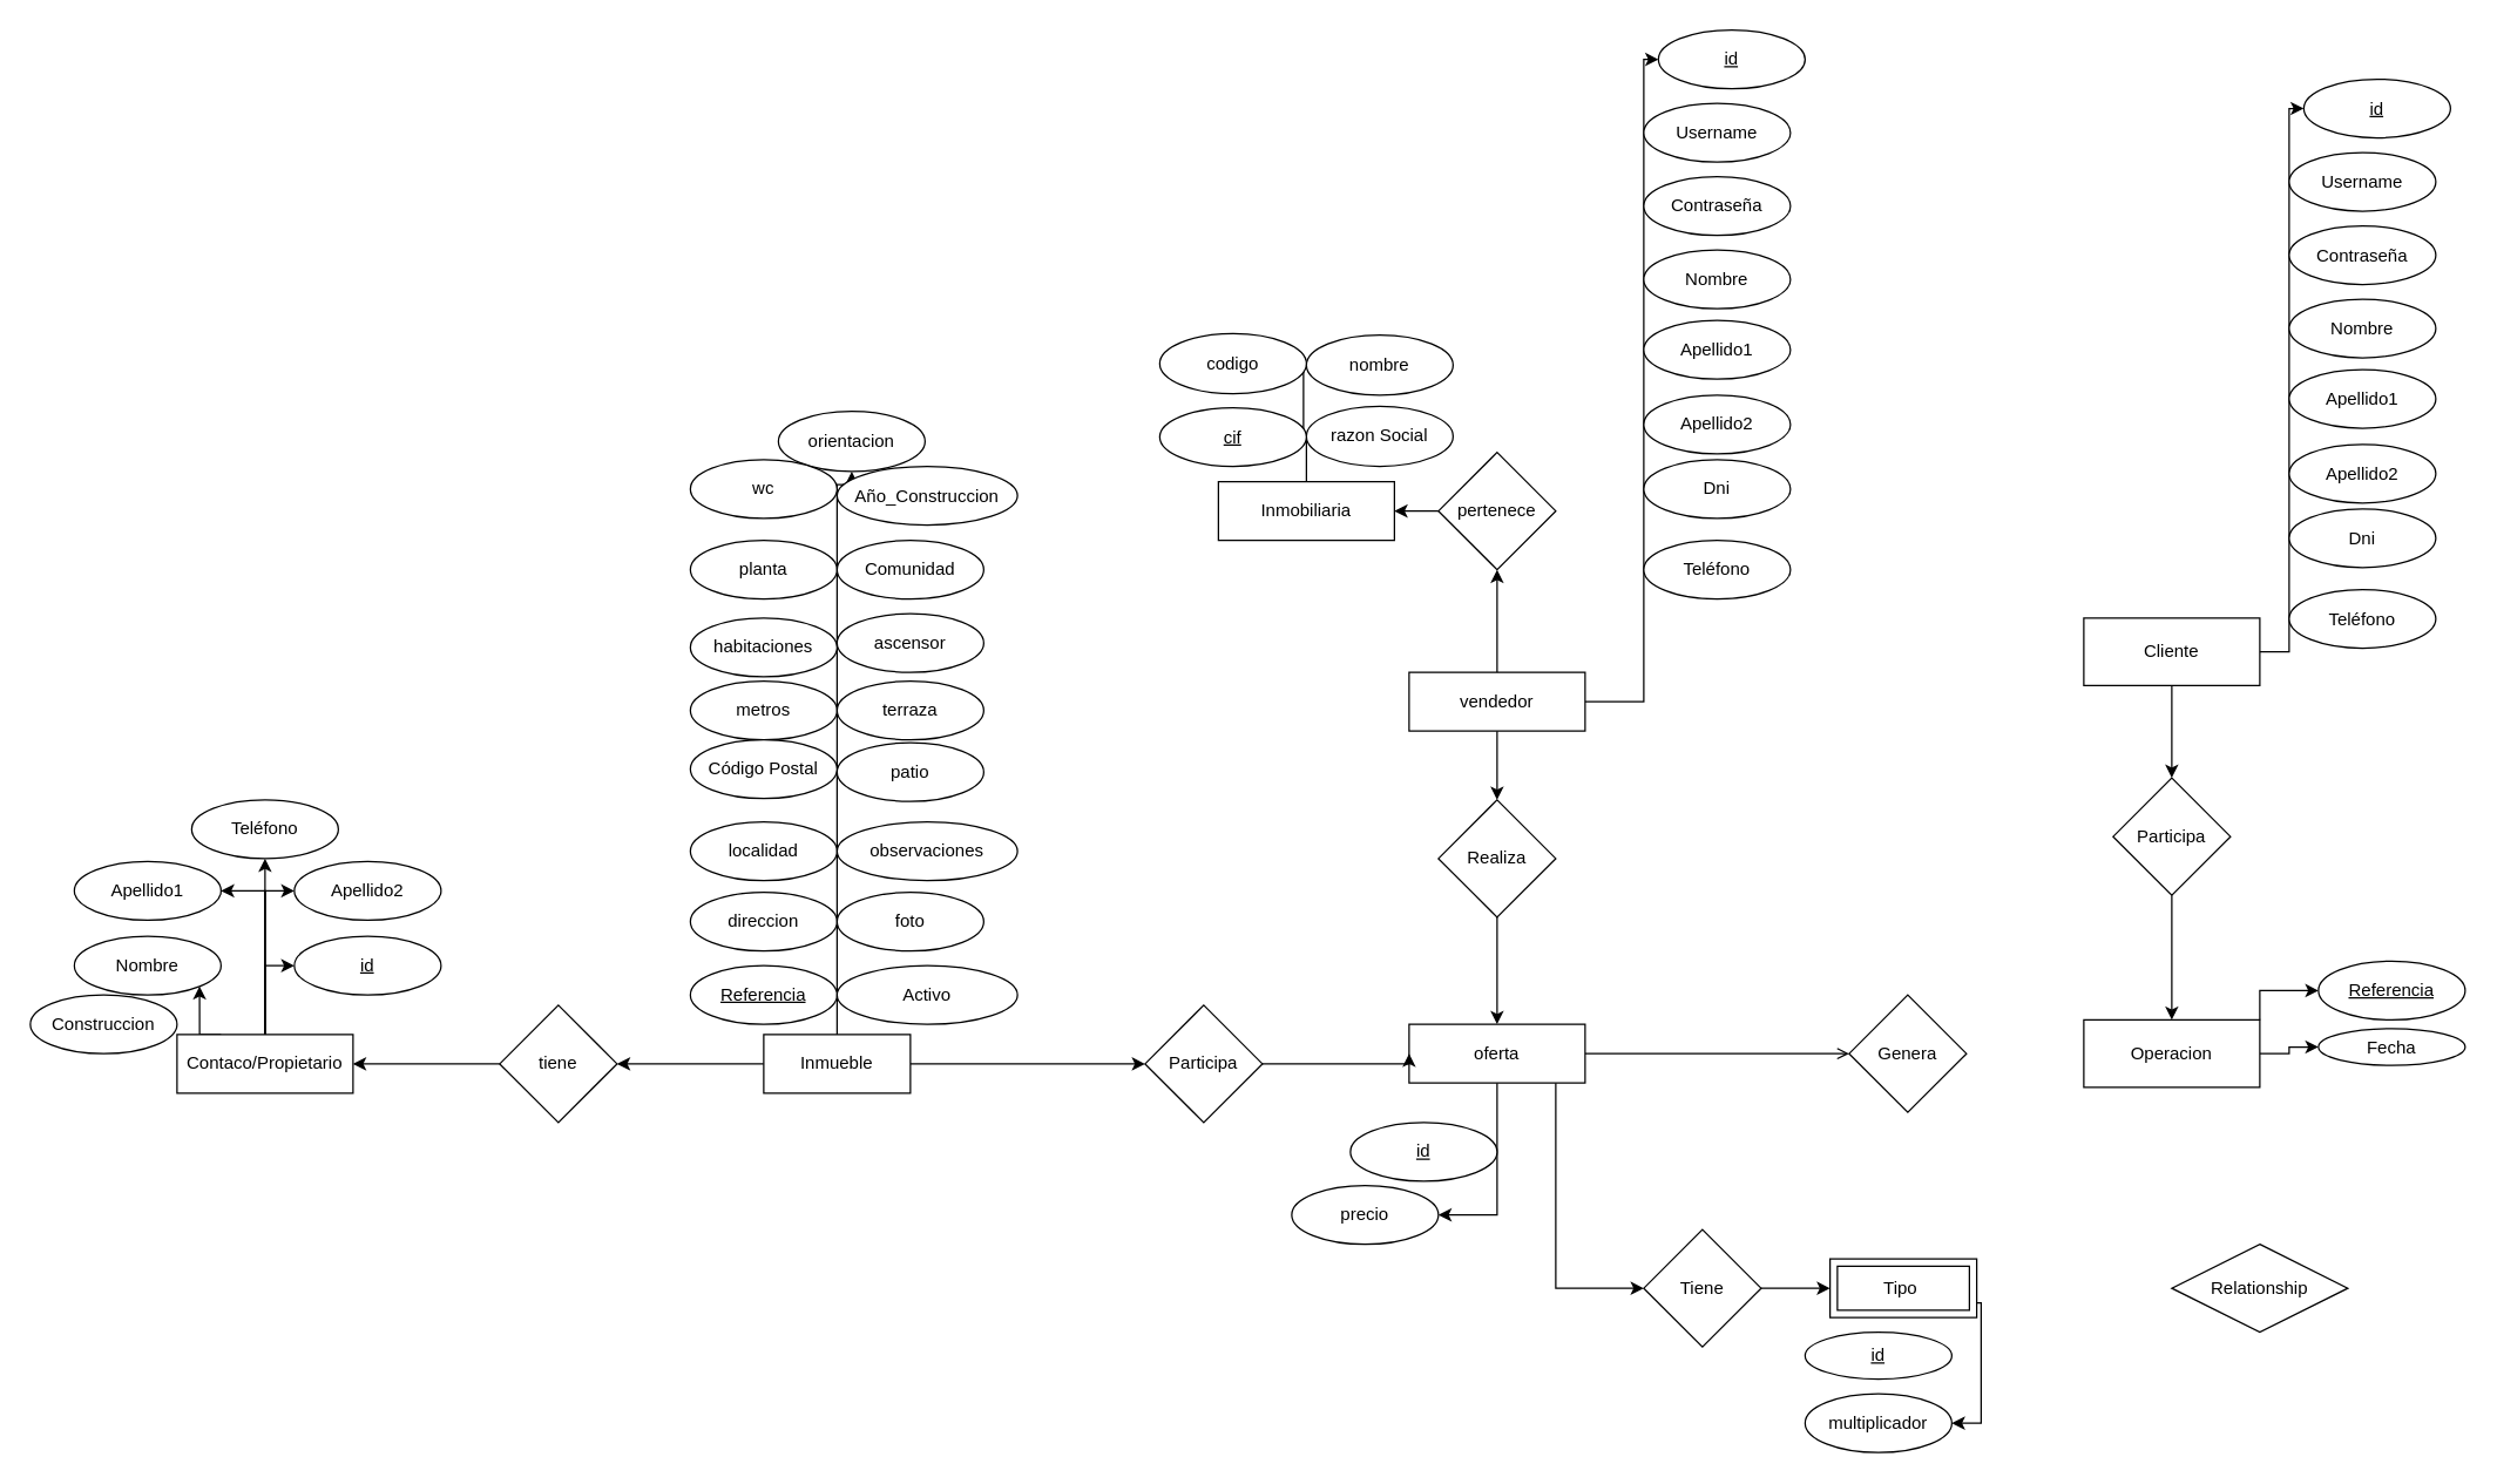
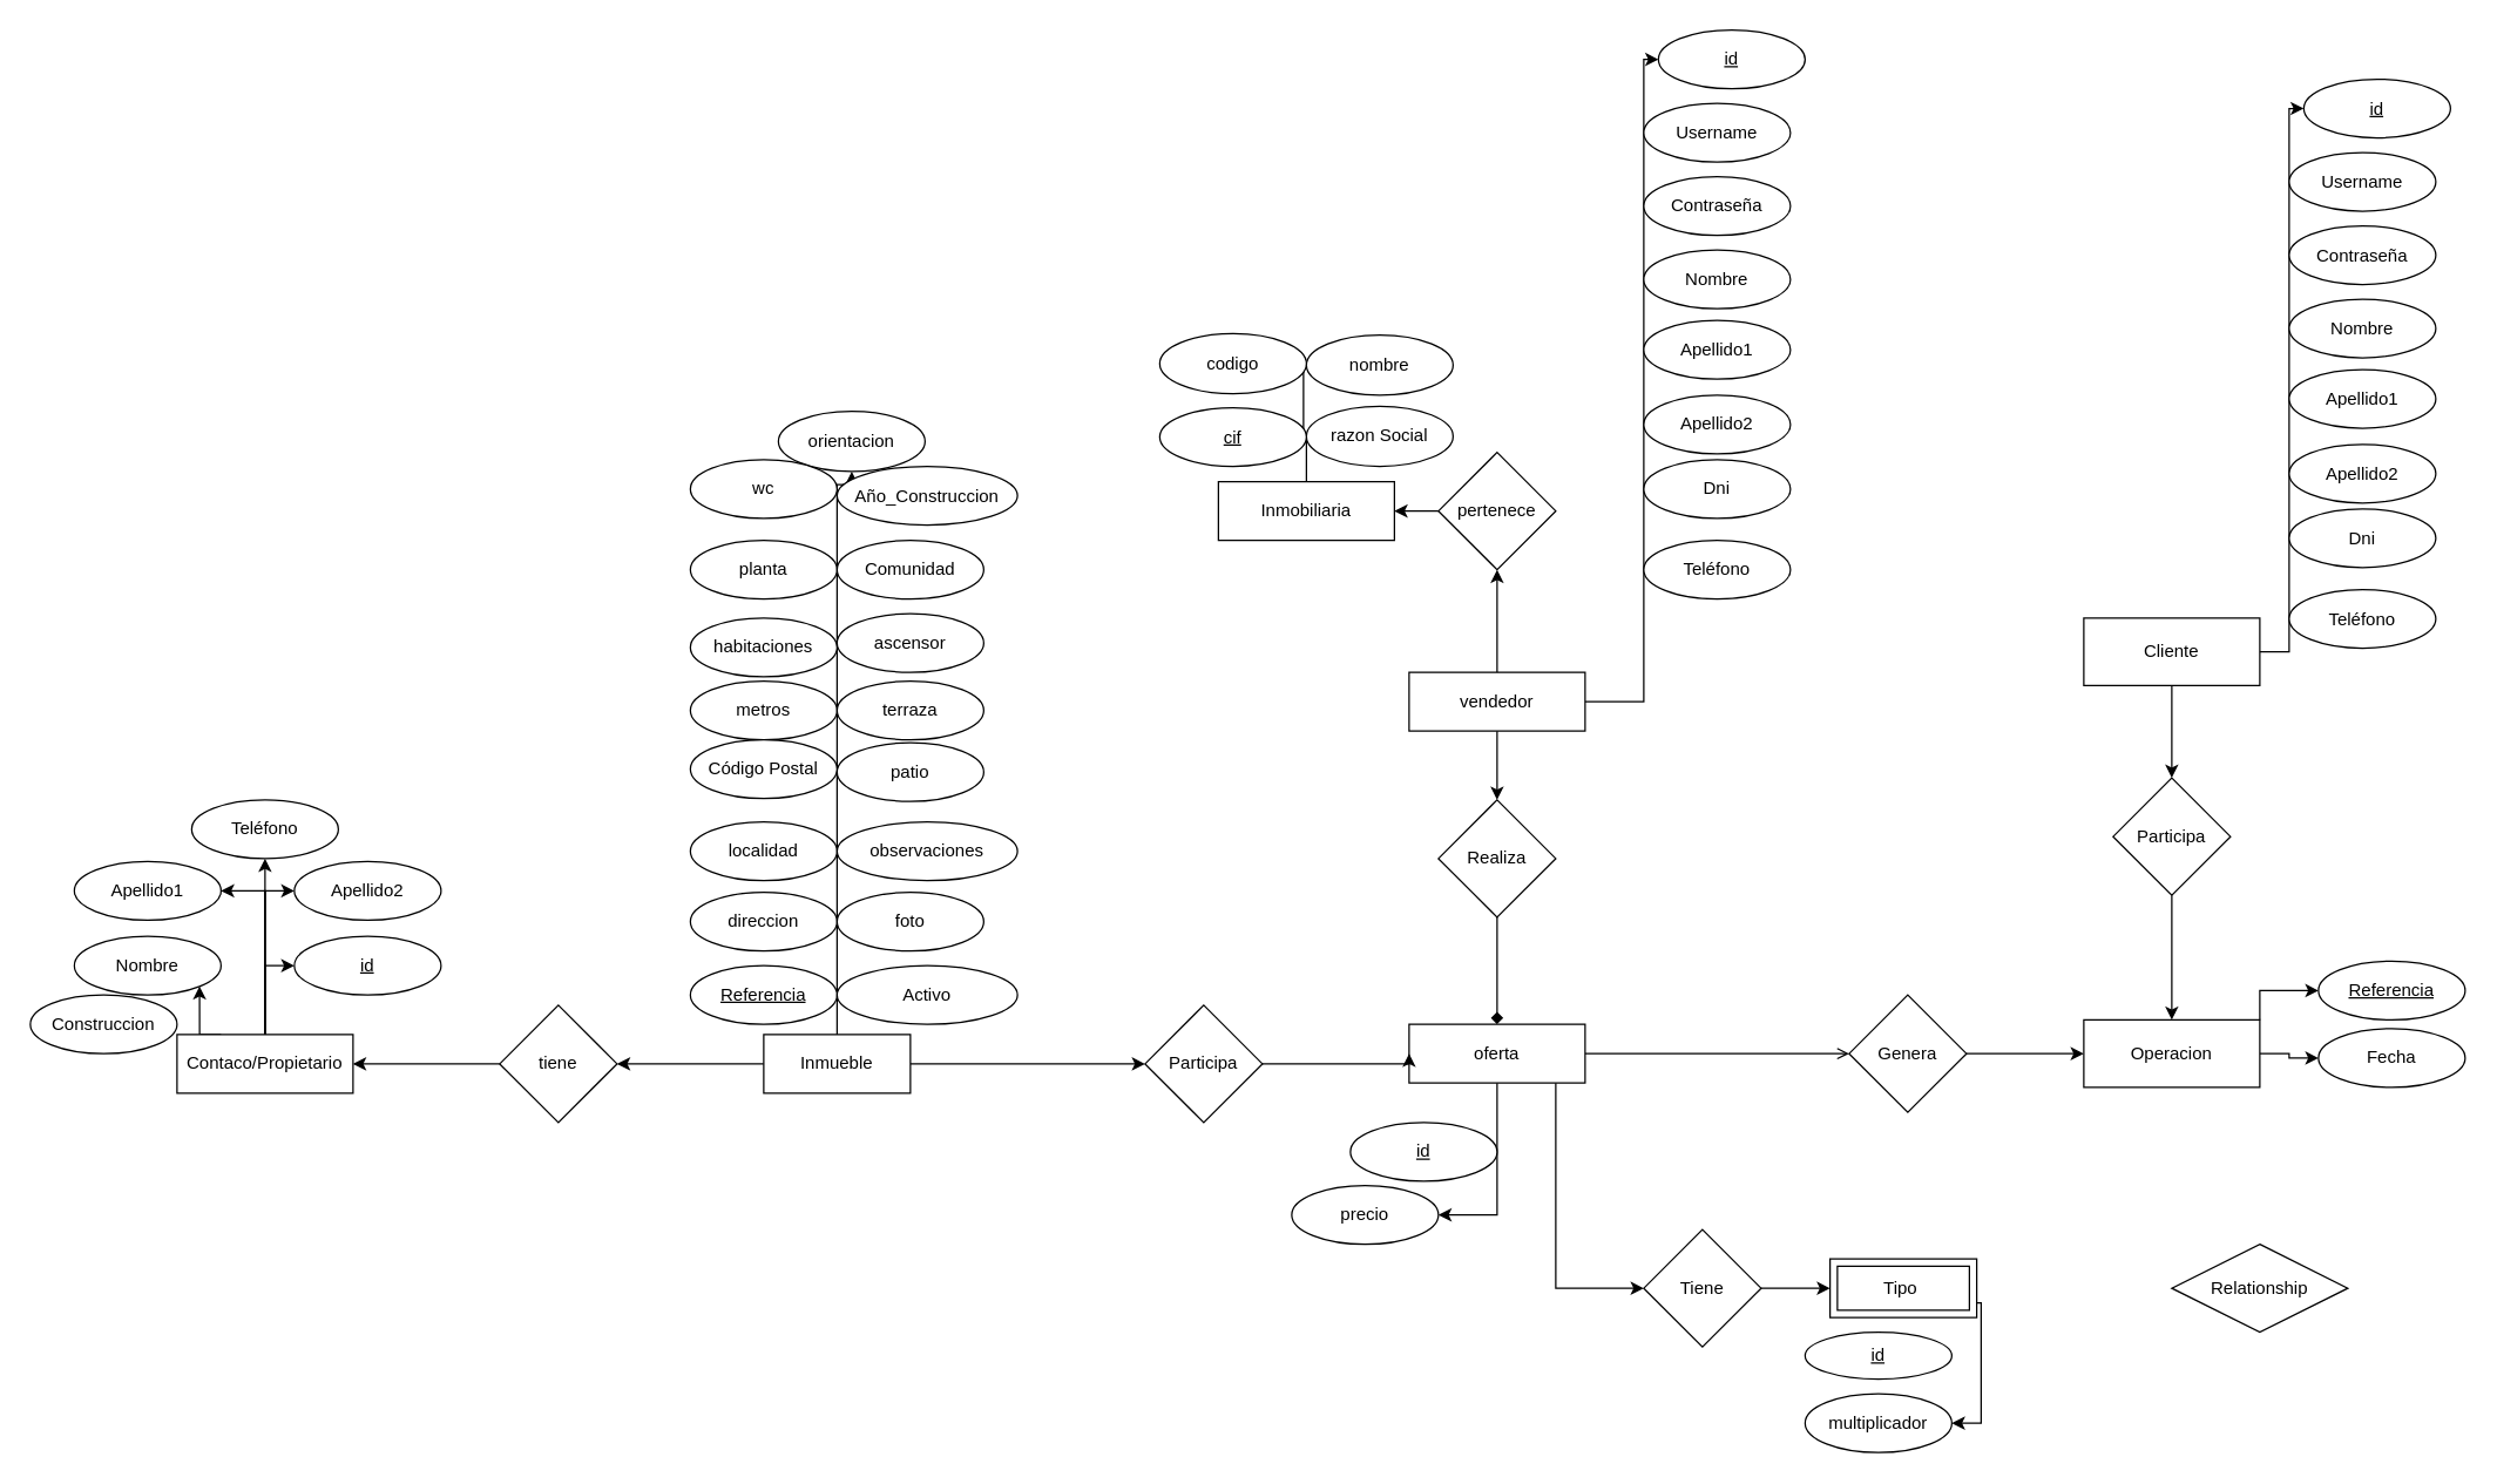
- <mxCell id="26" style="edgeStyle=orthogonalEdgeStyle;rounded=0;orthogonalLoop=1;jettySize=auto;html=1;exitX=0.5;exitY=1;exitDx=0;exitDy=0;entryX=0.5;entryY=0;entryDx=0;entryDy=0;" parent="1" source="27" target="31" edge="1"><mxGeometry relative="1" as="geometry" /></mxCell>
+ <mxCell id="26" style="edgeStyle=orthogonalEdgeStyle;rounded=0;orthogonalLoop=1;jettySize=auto;html=1;exitX=0.5;exitY=1;exitDx=0;exitDy=0;entryX=0.5;entryY=0;entryDx=0;entryDy=0;endArrow=diamond;" parent="1" source="27" target="31" edge="1"><mxGeometry relative="1" as="geometry" /></mxCell>
- <mxCell id="82" value="Fecha" style="ellipse;whiteSpace=wrap;html=1;align=center;" parent="1" vertex="1"><mxGeometry x="1580" y="701" width="100" height="25" as="geometry" /></mxCell>
+ <mxCell id="82" value="Fecha" style="ellipse;whiteSpace=wrap;html=1;align=center;" parent="1" vertex="1"><mxGeometry x="1580" y="701" width="100" height="40" as="geometry" /></mxCell>
+ <mxCell id="34" value="" style="edgeStyle=orthogonalEdgeStyle;rounded=0;orthogonalLoop=1;jettySize=auto;html=1;" parent="1" source="35" target="38" edge="1"><mxGeometry relative="1" as="geometry" /></mxCell>
